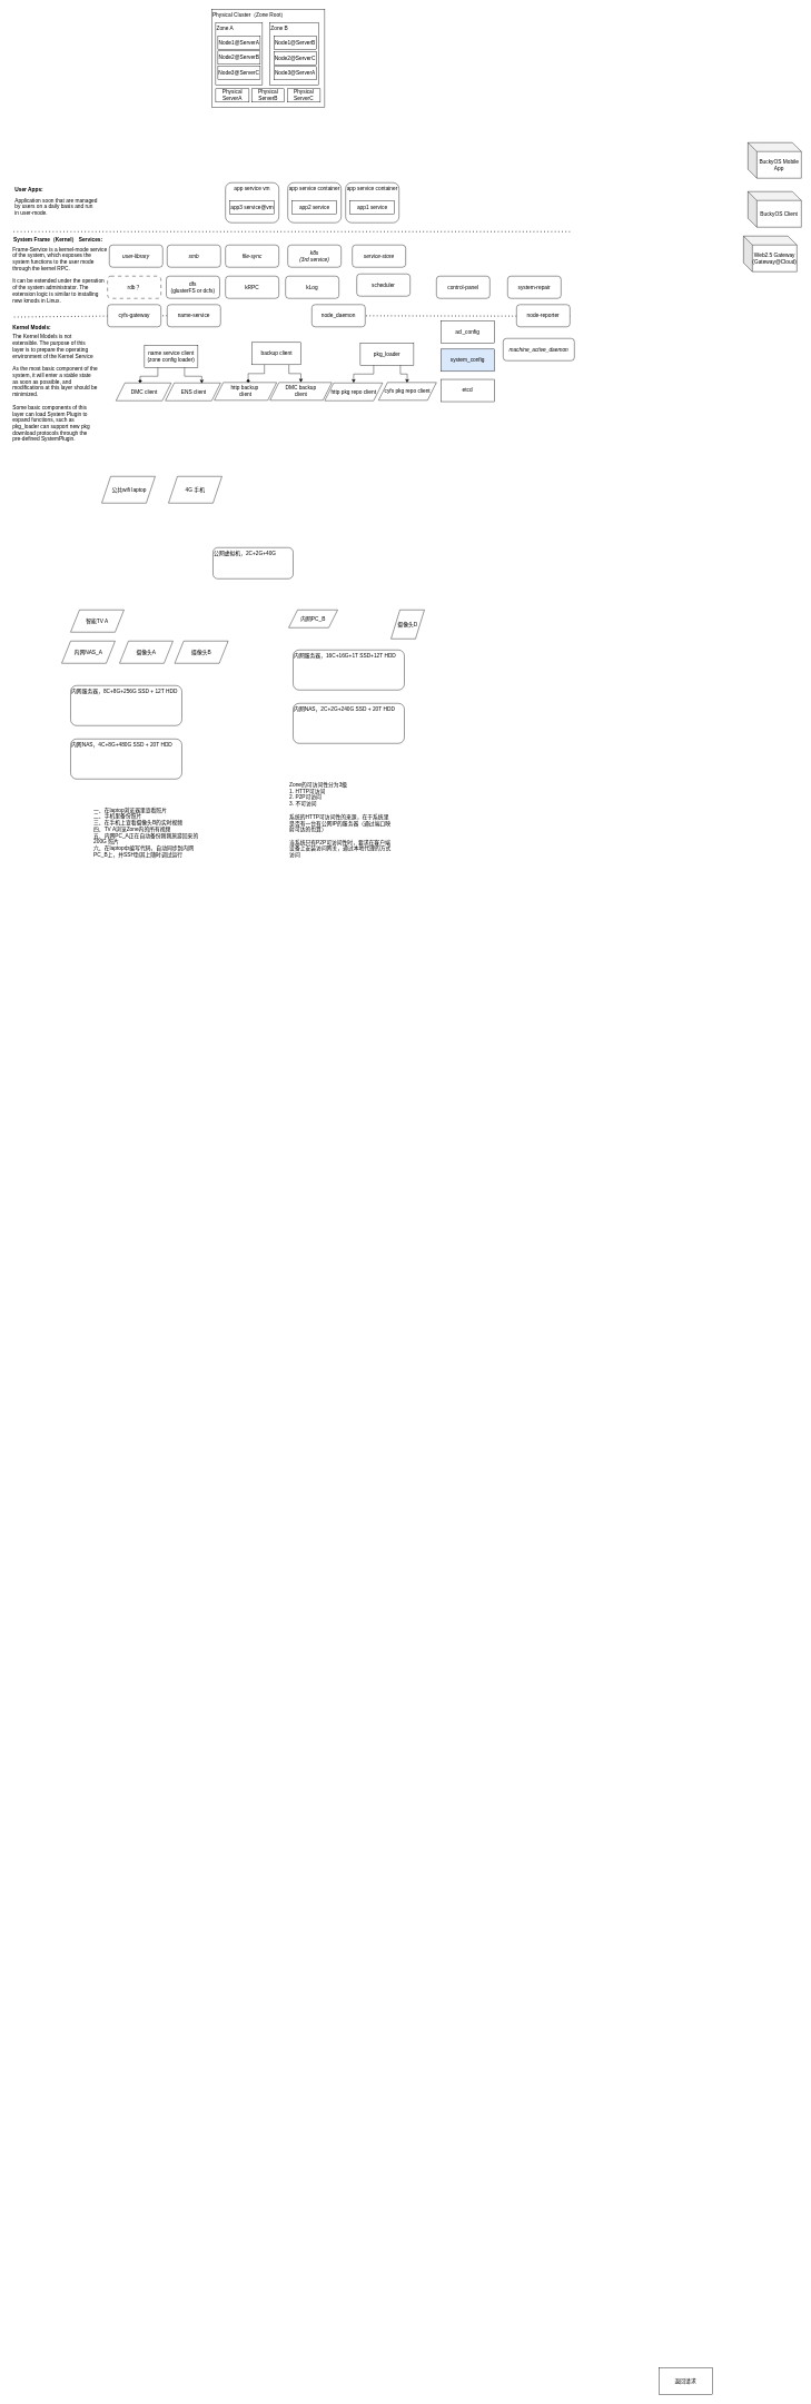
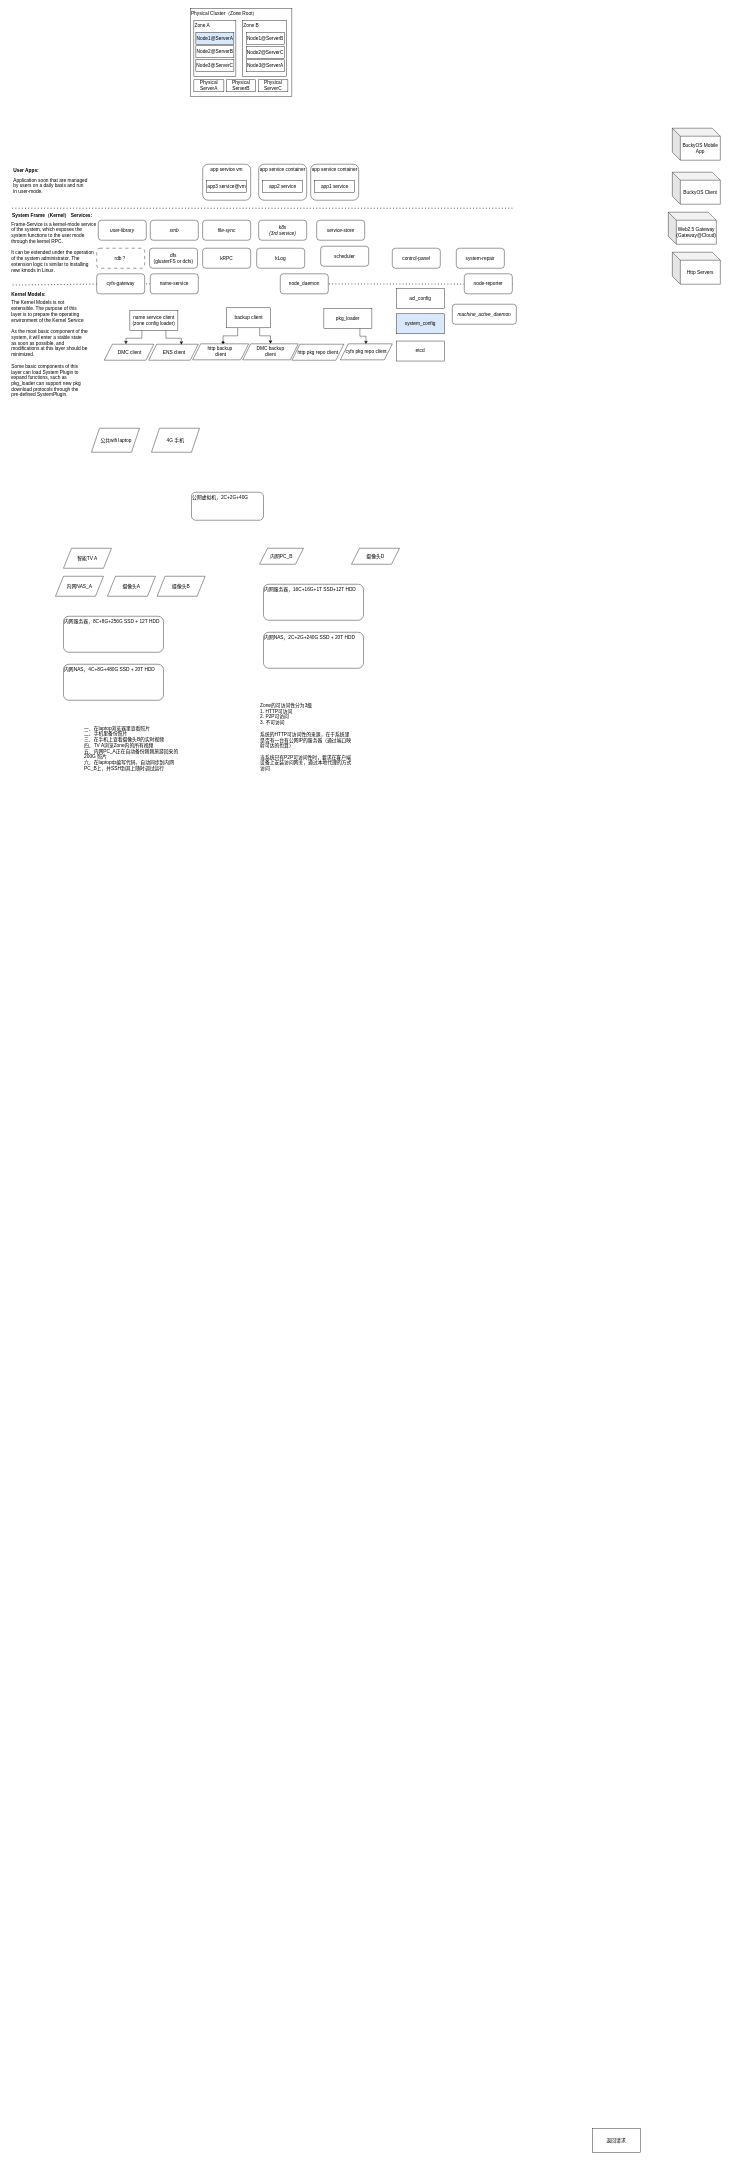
- <mxCell id="62" value="Node1@ServerA" style="rounded=0;whiteSpace=wrap;html=1;" parent="1" vertex="1"><mxGeometry x="489" y="80" width="95" height="30" as="geometry" /></mxCell>
+ <mxCell id="62" value="Node1@ServerA" style="rounded=0;whiteSpace=wrap;html=1;fillColor=#dae8fc;" parent="1" vertex="1"><mxGeometry x="489" y="80" width="95" height="30" as="geometry" /></mxCell>
+ <mxCell id="44" value="Http Servers" style="shape=cube;whiteSpace=wrap;html=1;boundedLbl=1;backgroundOutline=1;darkOpacity=0.05;darkOpacity2=0.1;" parent="1" vertex="1"><mxGeometry x="1680" y="630" width="120" height="80" as="geometry" /></mxCell>
- <mxCell id="35" style="edgeStyle=orthogonalEdgeStyle;rounded=0;orthogonalLoop=1;jettySize=auto;html=1;exitX=0.25;exitY=1;exitDx=0;exitDy=0;entryX=0.437;entryY=0.001;entryDx=0;entryDy=0;entryPerimeter=0;endArrow=diamond;" parent="1" source="5" target="33" edge="1"><mxGeometry relative="1" as="geometry" /></mxCell>
+ <mxCell id="35" style="edgeStyle=orthogonalEdgeStyle;rounded=0;orthogonalLoop=1;jettySize=auto;html=1;exitX=0.25;exitY=1;exitDx=0;exitDy=0;entryX=0.437;entryY=0.001;entryDx=0;entryDy=0;entryPerimeter=0;" parent="1" source="5" target="33" edge="1"><mxGeometry relative="1" as="geometry" /></mxCell>
- <mxCell id="12" style="edgeStyle=orthogonalEdgeStyle;rounded=0;orthogonalLoop=1;jettySize=auto;html=1;exitX=0.25;exitY=1;exitDx=0;exitDy=0;" parent="1" source="14" target="15" edge="1"><mxGeometry relative="1" as="geometry" /></mxCell>
- <mxCell id="80" value="摄像头D" style="shape=parallelogram;perimeter=parallelogramPerimeter;whiteSpace=wrap;html=1;fixedSize=1;" vertex="1" parent="1"><mxGeometry x="878" y="1370" width="75" height="65" as="geometry" /></mxCell>
+ <mxCell id="80" value="摄像头D" style="shape=parallelogram;perimeter=parallelogramPerimeter;whiteSpace=wrap;html=1;fixedSize=1;" vertex="1" parent="1"><mxGeometry x="878" y="1370" width="120" height="40" as="geometry" /></mxCell>
